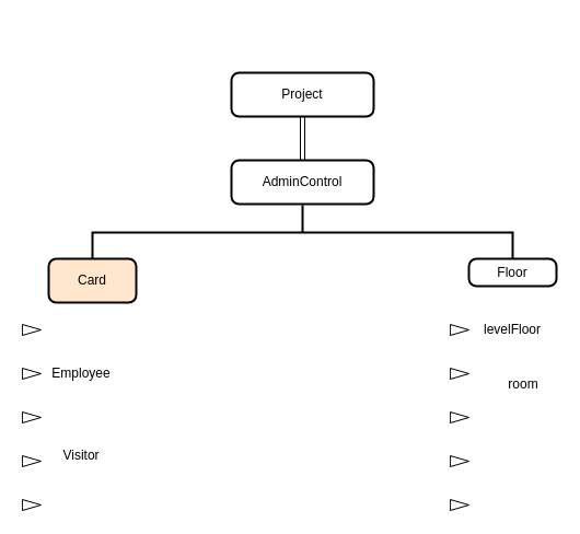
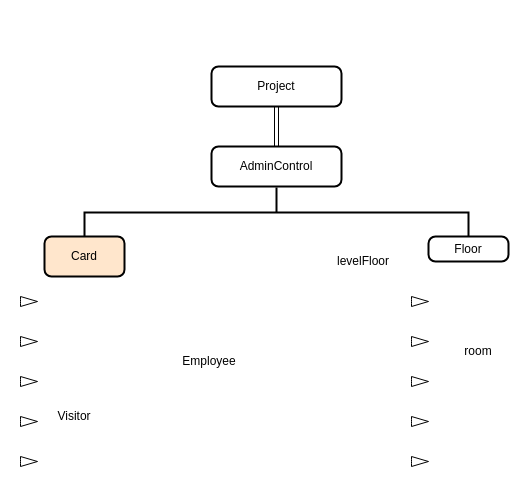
- <mxCell id="20" value="levelFloor" style="text;html=1;align=center;verticalAlign=middle;whiteSpace=wrap;rounded=0;" vertex="1" parent="1"><mxGeometry x="438" y="286" width="60" height="30" as="geometry" /></mxCell>
+ <mxCell id="20" value="levelFloor" style="text;html=1;align=center;verticalAlign=middle;whiteSpace=wrap;rounded=0;" vertex="1" parent="1"><mxGeometry x="333" y="246" width="60" height="30" as="geometry" /></mxCell>
- <mxCell id="13" value="Employee" style="text;html=1;align=center;verticalAlign=middle;whiteSpace=wrap;rounded=0;" vertex="1" parent="1"><mxGeometry x="44" y="326" width="60" height="30" as="geometry" /></mxCell>
+ <mxCell id="13" value="Employee" style="text;html=1;align=center;verticalAlign=middle;whiteSpace=wrap;rounded=0;" vertex="1" parent="1"><mxGeometry x="179" y="346" width="60" height="30" as="geometry" /></mxCell>
